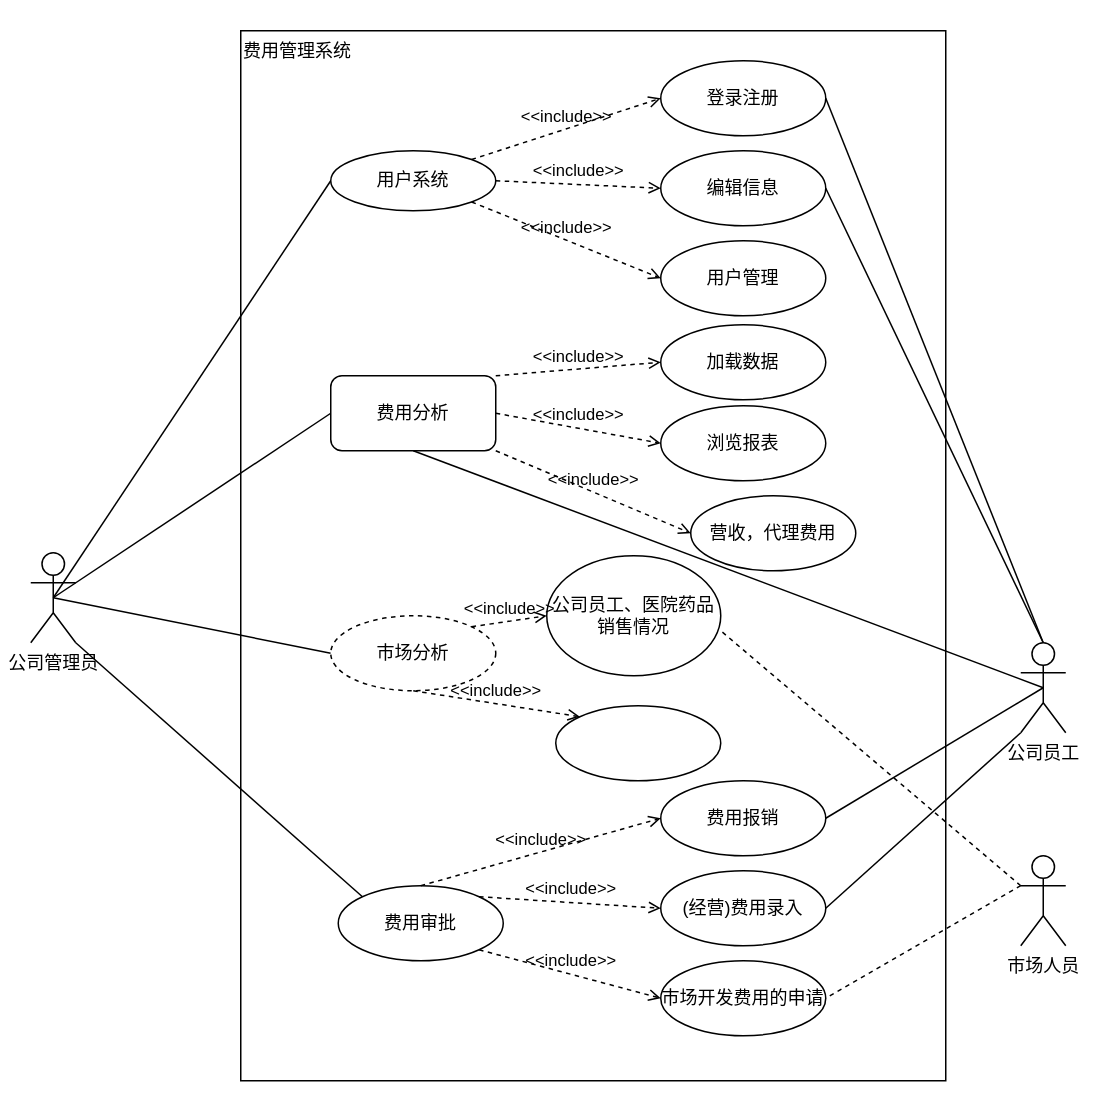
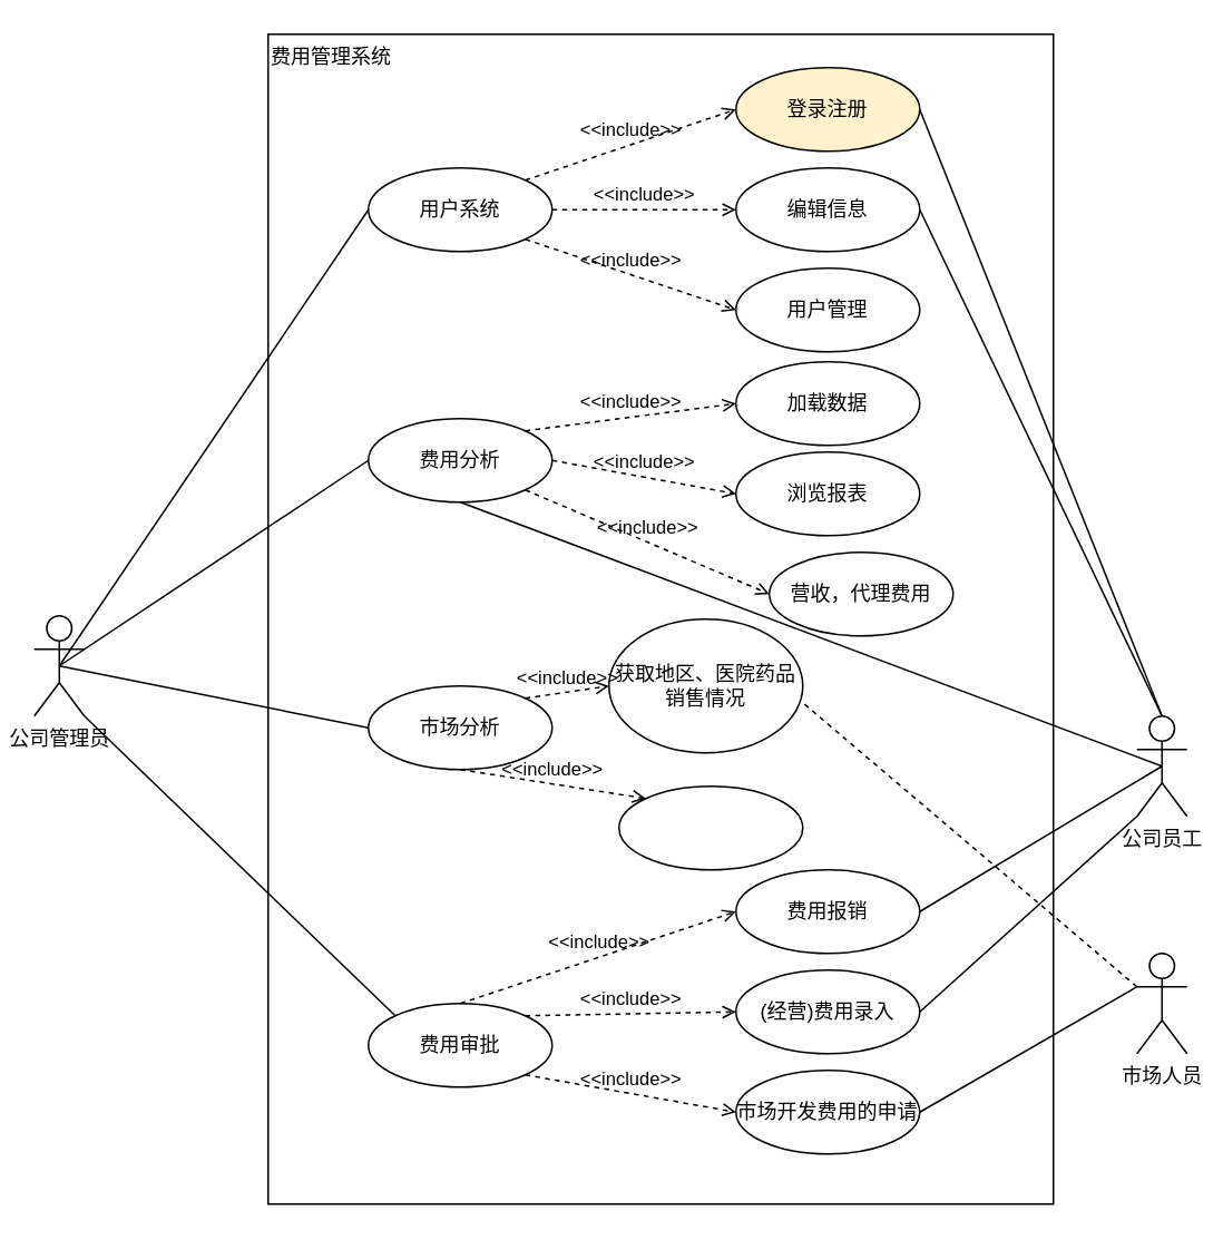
- <mxCell id="14" value="登录注册" style="ellipse;whiteSpace=wrap;html=1;" parent="1" vertex="1"><mxGeometry x="440" y="40" width="110" height="50" as="geometry" /></mxCell>
+ <mxCell id="14" value="登录注册" style="ellipse;whiteSpace=wrap;html=1;fillColor=#fff2cc;" parent="1" vertex="1"><mxGeometry x="440" y="40" width="110" height="50" as="geometry" /></mxCell>
- <mxCell id="13" value="用户系统" style="ellipse;whiteSpace=wrap;html=1;" parent="1" vertex="1"><mxGeometry x="220" y="100" width="110" height="40" as="geometry" /></mxCell>
+ <mxCell id="13" value="用户系统" style="ellipse;whiteSpace=wrap;html=1;" parent="1" vertex="1"><mxGeometry x="220" y="100" width="110" height="50" as="geometry" /></mxCell>
- <mxCell id="16" value="费用分析" style="whiteSpace=wrap;html=1;rounded=1;" parent="1" vertex="1"><mxGeometry x="220" y="250" width="110" height="50" as="geometry" /></mxCell>
+ <mxCell id="16" value="费用分析" style="ellipse;whiteSpace=wrap;html=1;" parent="1" vertex="1"><mxGeometry x="220" y="250" width="110" height="50" as="geometry" /></mxCell>
- <mxCell id="20" value="公司员工、医院药品销售情况" style="ellipse;whiteSpace=wrap;html=1;" parent="1" vertex="1"><mxGeometry x="364" y="370" width="116" height="80" as="geometry" /></mxCell>
+ <mxCell id="20" value="获取地区、医院药品销售情况" style="ellipse;whiteSpace=wrap;html=1;" parent="1" vertex="1"><mxGeometry x="364" y="370" width="116" height="80" as="geometry" /></mxCell>
- <mxCell id="19" value="市场分析" style="ellipse;whiteSpace=wrap;html=1;dashed=1;" parent="1" vertex="1"><mxGeometry x="220" y="410" width="110" height="50" as="geometry" /></mxCell>
+ <mxCell id="19" value="市场分析" style="ellipse;whiteSpace=wrap;html=1;" parent="1" vertex="1"><mxGeometry x="220" y="410" width="110" height="50" as="geometry" /></mxCell>
- <mxCell id="22" value="费用审批" style="ellipse;whiteSpace=wrap;html=1;" parent="1" vertex="1"><mxGeometry x="225" y="590" width="110" height="50" as="geometry" /></mxCell>
+ <mxCell id="22" value="费用审批" style="ellipse;whiteSpace=wrap;html=1;" parent="1" vertex="1"><mxGeometry x="220" y="600" width="110" height="50" as="geometry" /></mxCell>
- <mxCell id="36" style="rounded=0;orthogonalLoop=1;jettySize=auto;html=1;exitX=0;exitY=0.333;exitDx=0;exitDy=0;exitPerimeter=0;entryX=1;entryY=0.5;entryDx=0;entryDy=0;endArrow=none;endFill=0;dashed=1;" edge="1" parent="1" source="37" target="24"><mxGeometry relative="1" as="geometry" /></mxCell>
+ <mxCell id="36" style="rounded=0;orthogonalLoop=1;jettySize=auto;html=1;exitX=0;exitY=0.333;exitDx=0;exitDy=0;exitPerimeter=0;entryX=1;entryY=0.5;entryDx=0;entryDy=0;endArrow=none;endFill=0;" edge="1" parent="1" source="37" target="24"><mxGeometry relative="1" as="geometry" /></mxCell>
